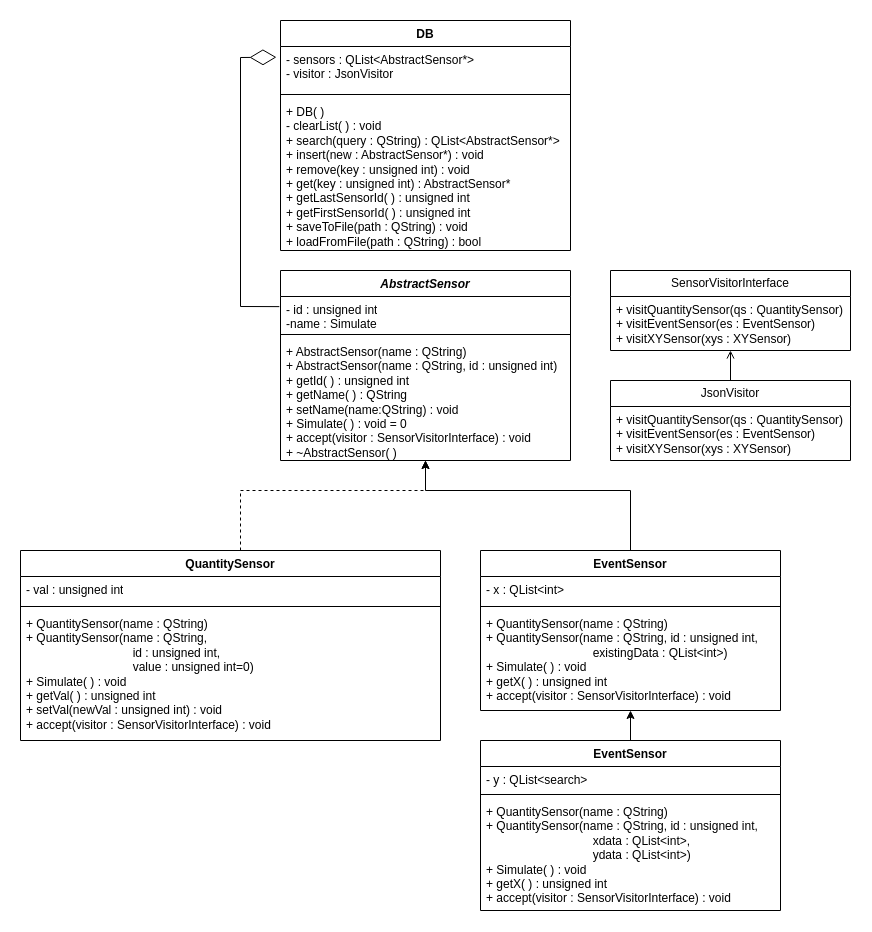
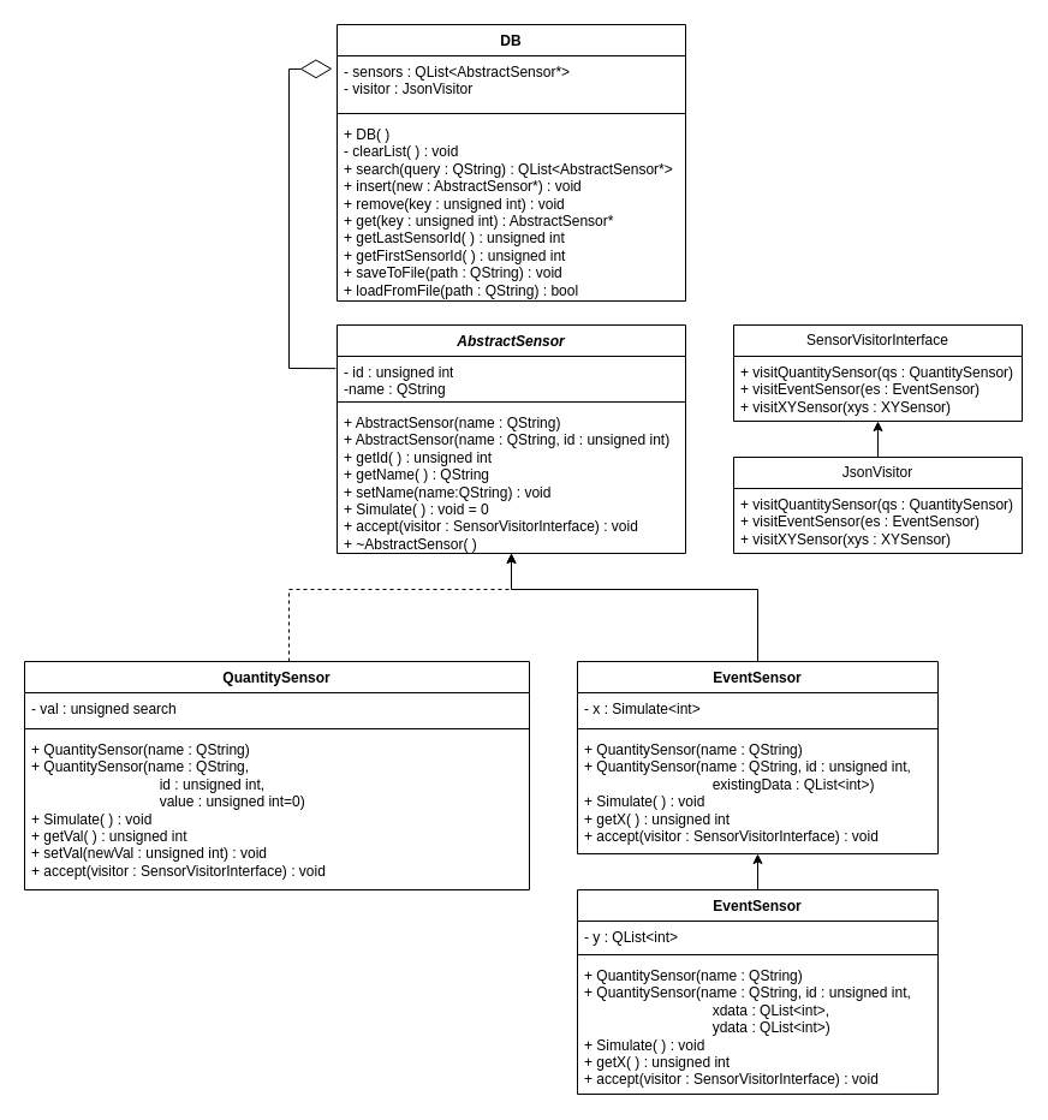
- <mxCell id="3" value="&lt;div&gt;- id : unsigned int&lt;/div&gt;&lt;div&gt;-name : Simulate&lt;br&gt;&lt;/div&gt;" style="text;strokeColor=none;fillColor=none;align=left;verticalAlign=top;spacingLeft=4;spacingRight=4;overflow=hidden;rotatable=0;points=[[0,0.5],[1,0.5]];portConstraint=eastwest;whiteSpace=wrap;html=1;" vertex="1" parent="2"><mxGeometry y="26" width="290" height="34" as="geometry" /></mxCell>
+ <mxCell id="3" value="&lt;div&gt;- id : unsigned int&lt;/div&gt;&lt;div&gt;-name : QString&lt;br&gt;&lt;/div&gt;" style="text;strokeColor=none;fillColor=none;align=left;verticalAlign=top;spacingLeft=4;spacingRight=4;overflow=hidden;rotatable=0;points=[[0,0.5],[1,0.5]];portConstraint=eastwest;whiteSpace=wrap;html=1;" vertex="1" parent="2"><mxGeometry y="26" width="290" height="34" as="geometry" /></mxCell>
- <mxCell id="23" style="edgeStyle=orthogonalEdgeStyle;rounded=0;orthogonalLoop=1;jettySize=auto;html=1;entryX=0.5;entryY=1;entryDx=0;entryDy=0;endArrow=open;" edge="1" parent="1" source="24" target="21"><mxGeometry relative="1" as="geometry" /></mxCell>
+ <mxCell id="23" style="edgeStyle=orthogonalEdgeStyle;rounded=0;orthogonalLoop=1;jettySize=auto;html=1;entryX=0.5;entryY=1;entryDx=0;entryDy=0;" edge="1" parent="1" source="24" target="21"><mxGeometry relative="1" as="geometry" /></mxCell>
- <mxCell id="8" value="- val : unsigned int" style="text;strokeColor=none;fillColor=none;align=left;verticalAlign=top;spacingLeft=4;spacingRight=4;overflow=hidden;rotatable=0;points=[[0,0.5],[1,0.5]];portConstraint=eastwest;whiteSpace=wrap;html=1;" vertex="1" parent="7"><mxGeometry y="26" width="420" height="26" as="geometry" /></mxCell>
+ <mxCell id="8" value="- val : unsigned search" style="text;strokeColor=none;fillColor=none;align=left;verticalAlign=top;spacingLeft=4;spacingRight=4;overflow=hidden;rotatable=0;points=[[0,0.5],[1,0.5]];portConstraint=eastwest;whiteSpace=wrap;html=1;" vertex="1" parent="7"><mxGeometry y="26" width="420" height="26" as="geometry" /></mxCell>
- <mxCell id="12" value="- x : QList&amp;lt;int&amp;gt;" style="text;strokeColor=none;fillColor=none;align=left;verticalAlign=top;spacingLeft=4;spacingRight=4;overflow=hidden;rotatable=0;points=[[0,0.5],[1,0.5]];portConstraint=eastwest;whiteSpace=wrap;html=1;" vertex="1" parent="11"><mxGeometry y="26" width="300" height="26" as="geometry" /></mxCell>
+ <mxCell id="12" value="- x : Simulate&amp;lt;int&amp;gt;" style="text;strokeColor=none;fillColor=none;align=left;verticalAlign=top;spacingLeft=4;spacingRight=4;overflow=hidden;rotatable=0;points=[[0,0.5],[1,0.5]];portConstraint=eastwest;whiteSpace=wrap;html=1;" vertex="1" parent="11"><mxGeometry y="26" width="300" height="26" as="geometry" /></mxCell>
- <mxCell id="18" value="&lt;div&gt;- y : QList&amp;lt;search&amp;gt;&lt;br&gt;&lt;/div&gt;" style="text;strokeColor=none;fillColor=none;align=left;verticalAlign=top;spacingLeft=4;spacingRight=4;overflow=hidden;rotatable=0;points=[[0,0.5],[1,0.5]];portConstraint=eastwest;whiteSpace=wrap;html=1;" vertex="1" parent="17"><mxGeometry y="26" width="300" height="24" as="geometry" /></mxCell>
+ <mxCell id="18" value="&lt;div&gt;- y : QList&amp;lt;int&amp;gt;&lt;br&gt;&lt;/div&gt;" style="text;strokeColor=none;fillColor=none;align=left;verticalAlign=top;spacingLeft=4;spacingRight=4;overflow=hidden;rotatable=0;points=[[0,0.5],[1,0.5]];portConstraint=eastwest;whiteSpace=wrap;html=1;" vertex="1" parent="17"><mxGeometry y="26" width="300" height="24" as="geometry" /></mxCell>
